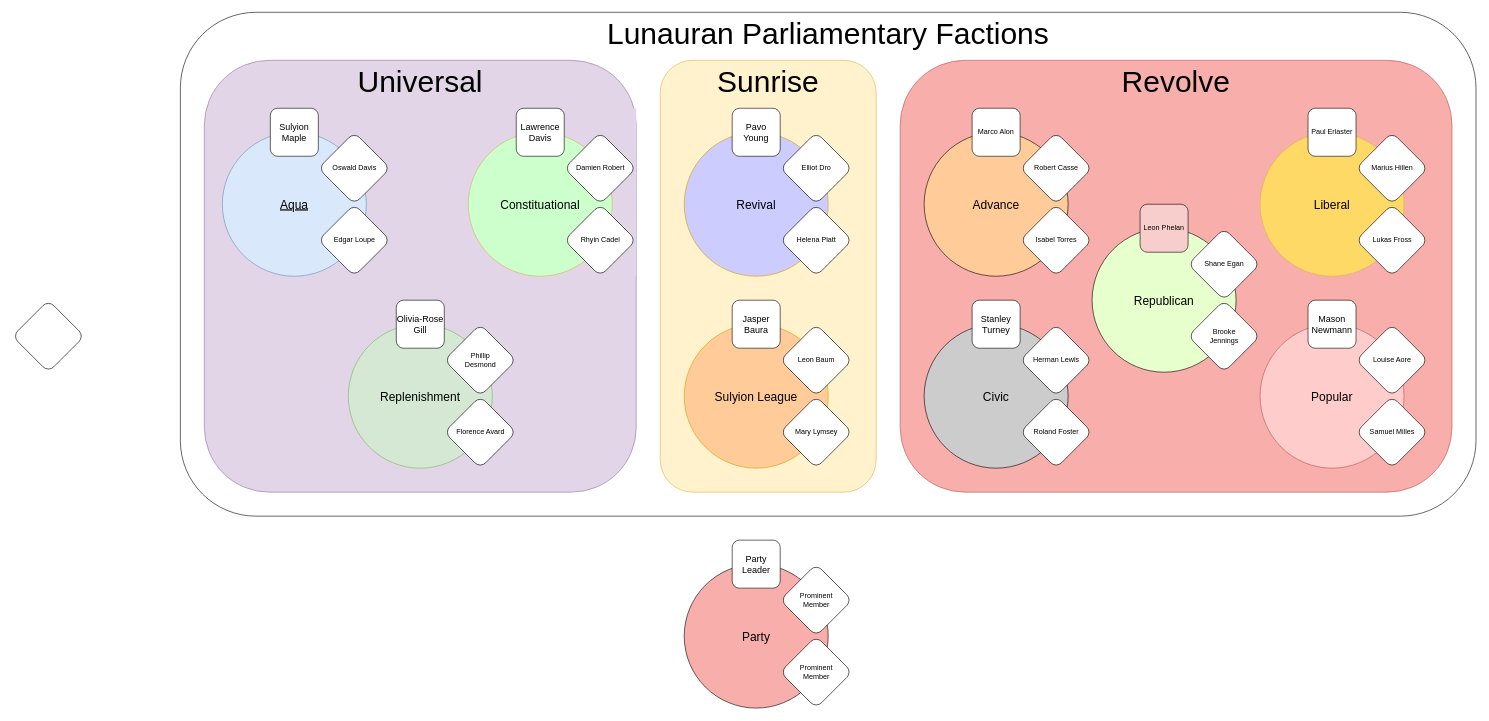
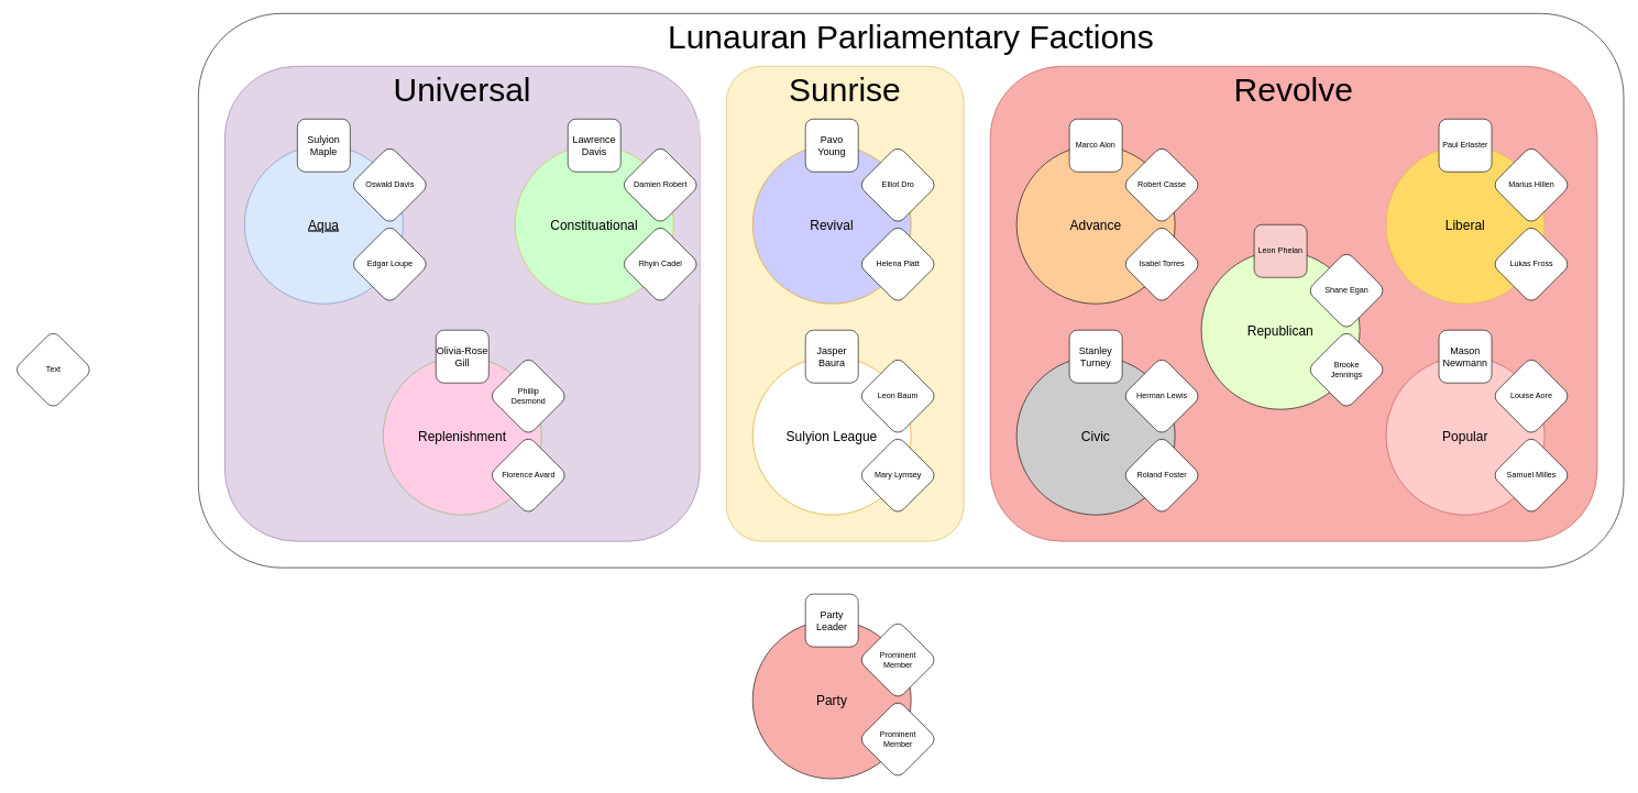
+ <mxCell id="8" value="Text" style="text;html=1;align=center;verticalAlign=middle;whiteSpace=wrap;rounded=0;movable=1;resizable=1;rotatable=1;deletable=1;editable=1;locked=0;connectable=1;" parent="6" vertex="1"><mxGeometry x="17.574" y="38.787" width="84.853" height="42.426" as="geometry" /></mxCell>
- <mxCell id="10" value="&lt;font style=&quot;font-size: 20px;&quot;&gt;Replenishment&lt;/font&gt;" style="ellipse;whiteSpace=wrap;html=1;aspect=fixed;fillColor=#d5e8d4;strokeColor=#82b366;" parent="9" vertex="1"><mxGeometry y="40" width="240" height="240" as="geometry" /></mxCell>
+ <mxCell id="10" value="&lt;font style=&quot;font-size: 20px;&quot;&gt;Replenishment&lt;/font&gt;" style="ellipse;whiteSpace=wrap;html=1;aspect=fixed;fillColor=#FFCCE6;strokeColor=#82b366;" parent="9" vertex="1"><mxGeometry y="40" width="240" height="240" as="geometry" /></mxCell>
- <mxCell id="46" value="&lt;font style=&quot;font-size: 20px;&quot;&gt;Sulyion League&lt;/font&gt;" style="ellipse;whiteSpace=wrap;html=1;aspect=fixed;fillColor=#ffcc99;strokeColor=#d79b00;" vertex="1" parent="45"><mxGeometry y="40" width="240" height="240" as="geometry" /></mxCell>
+ <mxCell id="46" value="&lt;font style=&quot;font-size: 20px;&quot;&gt;Sulyion League&lt;/font&gt;" style="ellipse;whiteSpace=wrap;html=1;aspect=fixed;fillColor=#FFFFFF;strokeColor=#d79b00;" vertex="1" parent="45"><mxGeometry y="40" width="240" height="240" as="geometry" /></mxCell>
